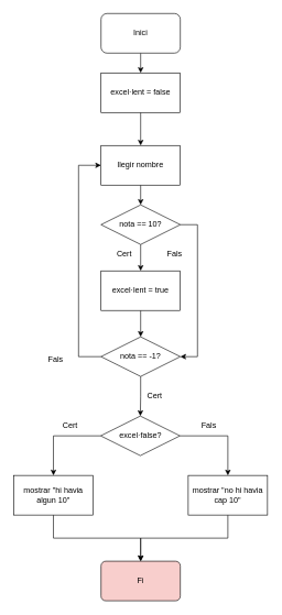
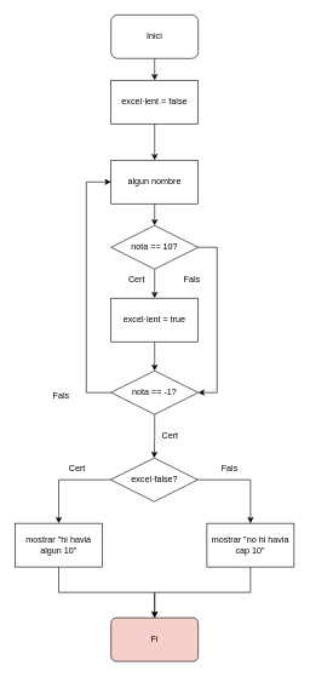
- <mxCell id="27" value="llegir nombre" style="rounded=0;whiteSpace=wrap;html=1;" parent="1" vertex="1"><mxGeometry x="152" y="220" width="120" height="60" as="geometry" /></mxCell>
+ <mxCell id="27" value="algun nombre" style="rounded=0;whiteSpace=wrap;html=1;" parent="1" vertex="1"><mxGeometry x="152" y="220" width="120" height="60" as="geometry" /></mxCell>
